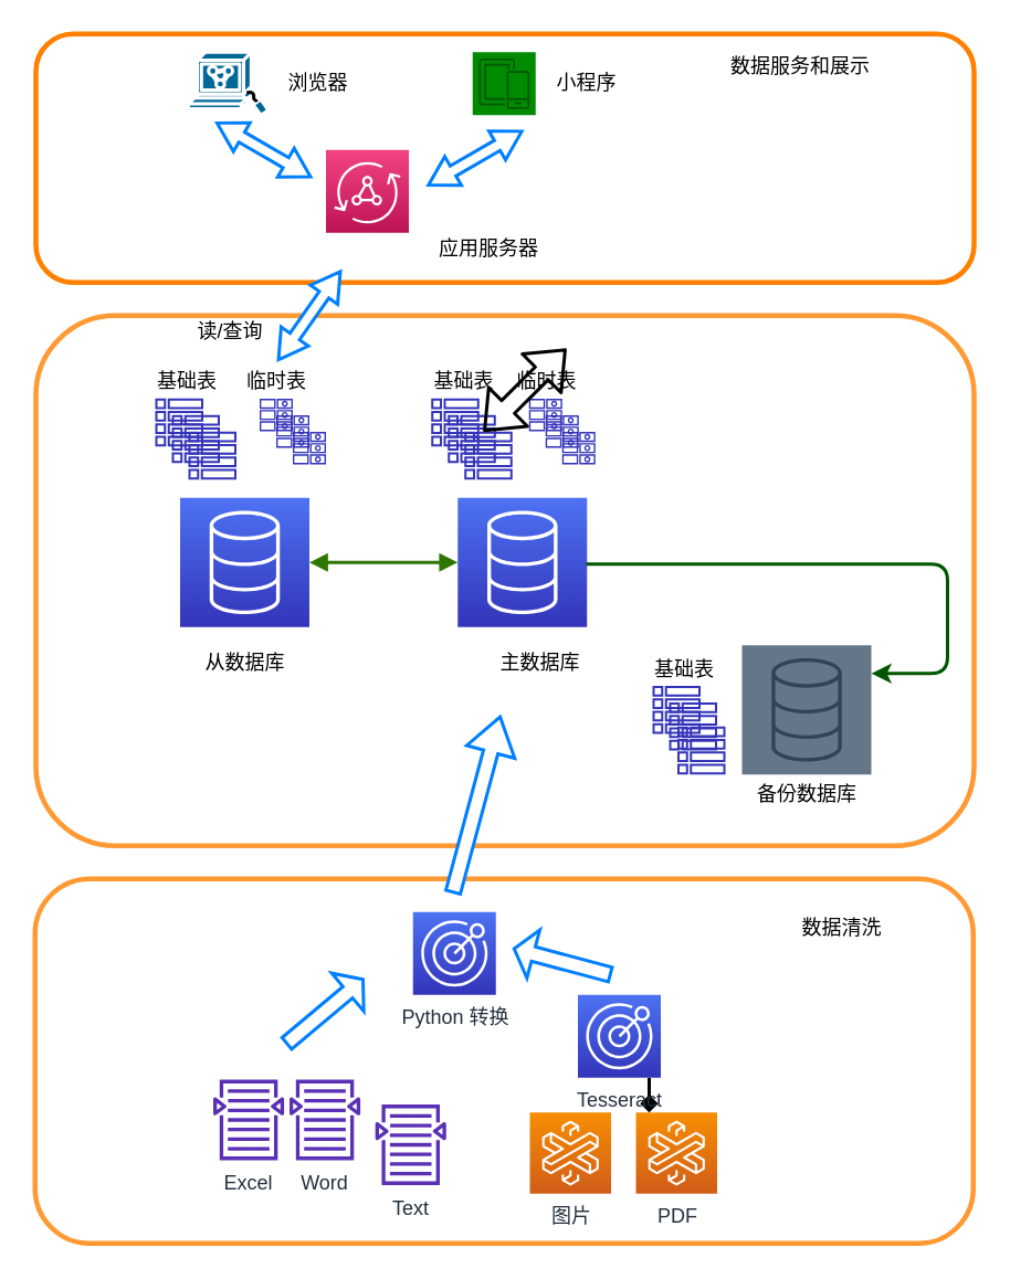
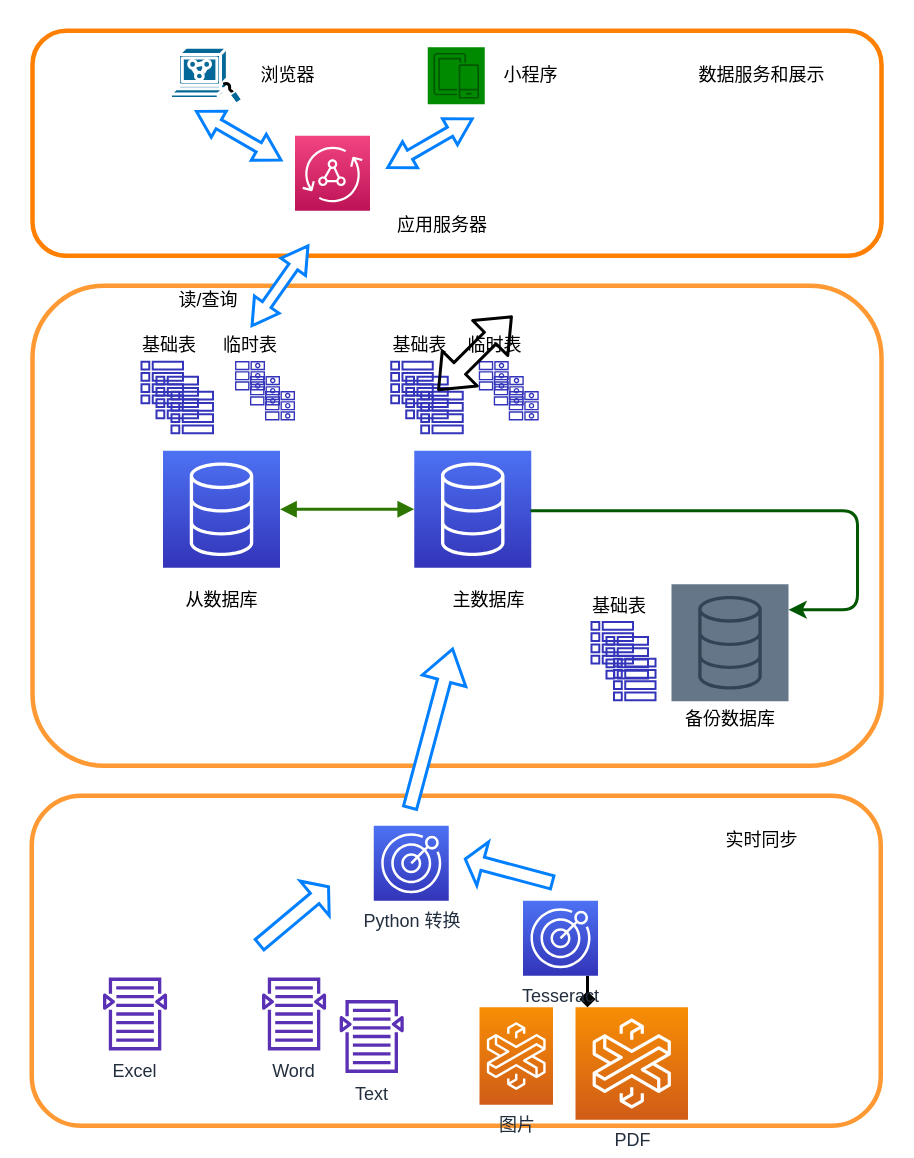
- <mxCell id="31" value="数据服务和展示" style="text;html=1;resizable=0;autosize=1;align=center;verticalAlign=middle;points=[];fillColor=none;strokeColor=none;rounded=0;fontColor=#000000;" vertex="1" parent="1"><mxGeometry x="432" y="30" width="100" height="20" as="geometry" /></mxCell>
+ <mxCell id="31" value="数据服务和展示" style="text;html=1;resizable=0;autosize=1;align=center;verticalAlign=middle;points=[];fillColor=none;strokeColor=none;rounded=0;fontColor=#000000;" vertex="1" parent="1"><mxGeometry x="457" y="40" width="100" height="20" as="geometry" /></mxCell>
- <mxCell id="46" value="数据清洗" style="text;html=1;resizable=0;autosize=1;align=center;verticalAlign=middle;points=[];fillColor=none;strokeColor=none;rounded=0;fontColor=#000000;" vertex="1" parent="1"><mxGeometry x="477" y="550" width="60" height="20" as="geometry" /></mxCell>
+ <mxCell id="46" value="实时同步" style="text;html=1;resizable=0;autosize=1;align=center;verticalAlign=middle;points=[];fillColor=none;strokeColor=none;rounded=0;fontColor=#000000;" vertex="1" parent="1"><mxGeometry x="477" y="550" width="60" height="20" as="geometry" /></mxCell>
- <mxCell id="47" value="Excel" style="outlineConnect=0;fontColor=#232F3E;gradientColor=none;fillColor=#5A30B5;strokeColor=none;dashed=0;verticalLabelPosition=bottom;verticalAlign=top;align=center;html=1;fontSize=12;fontStyle=0;aspect=fixed;pointerEvents=1;shape=mxgraph.aws4.search_documents;" vertex="1" parent="1"><mxGeometry x="128" y="651" width="42.72" height="49" as="geometry" /></mxCell>
+ <mxCell id="47" value="Excel" style="outlineConnect=0;fontColor=#232F3E;gradientColor=none;fillColor=#5A30B5;strokeColor=none;dashed=0;verticalLabelPosition=bottom;verticalAlign=top;align=center;html=1;fontSize=12;fontStyle=0;aspect=fixed;pointerEvents=1;shape=mxgraph.aws4.search_documents;" vertex="1" parent="1"><mxGeometry x="68" y="651" width="42.72" height="49" as="geometry" /></mxCell>
- <mxCell id="50" value="图片" style="outlineConnect=0;fontColor=#232F3E;gradientColor=#F78E04;gradientDirection=north;fillColor=#D05C17;strokeColor=#ffffff;dashed=0;verticalLabelPosition=bottom;verticalAlign=top;align=center;html=1;fontSize=12;fontStyle=0;aspect=fixed;shape=mxgraph.aws4.resourceIcon;resIcon=mxgraph.aws4.thinkbox_xmesh;" vertex="1" parent="1"><mxGeometry x="319" y="671" width="49" height="49" as="geometry" /></mxCell>
+ <mxCell id="50" value="图片" style="outlineConnect=0;fontColor=#232F3E;gradientColor=#F78E04;gradientDirection=north;fillColor=#D05C17;strokeColor=#ffffff;dashed=0;verticalLabelPosition=bottom;verticalAlign=top;align=center;html=1;fontSize=12;fontStyle=0;aspect=fixed;shape=mxgraph.aws4.resourceIcon;resIcon=mxgraph.aws4.thinkbox_xmesh;" vertex="1" parent="1"><mxGeometry x="319" y="671" width="49" height="65" as="geometry" /></mxCell>
- <mxCell id="51" value="PDF" style="outlineConnect=0;fontColor=#232F3E;gradientColor=#F78E04;gradientDirection=north;fillColor=#D05C17;strokeColor=#ffffff;dashed=0;verticalLabelPosition=bottom;verticalAlign=top;align=center;html=1;fontSize=12;fontStyle=0;aspect=fixed;shape=mxgraph.aws4.resourceIcon;resIcon=mxgraph.aws4.thinkbox_xmesh;" vertex="1" parent="1"><mxGeometry x="383" y="671" width="49" height="49" as="geometry" /></mxCell>
+ <mxCell id="51" value="PDF" style="outlineConnect=0;fontColor=#232F3E;gradientColor=#F78E04;gradientDirection=north;fillColor=#D05C17;strokeColor=#ffffff;dashed=0;verticalLabelPosition=bottom;verticalAlign=top;align=center;html=1;fontSize=12;fontStyle=0;aspect=fixed;shape=mxgraph.aws4.resourceIcon;resIcon=mxgraph.aws4.thinkbox_xmesh;" vertex="1" parent="1"><mxGeometry x="383" y="671" width="75" height="75" as="geometry" /></mxCell>
